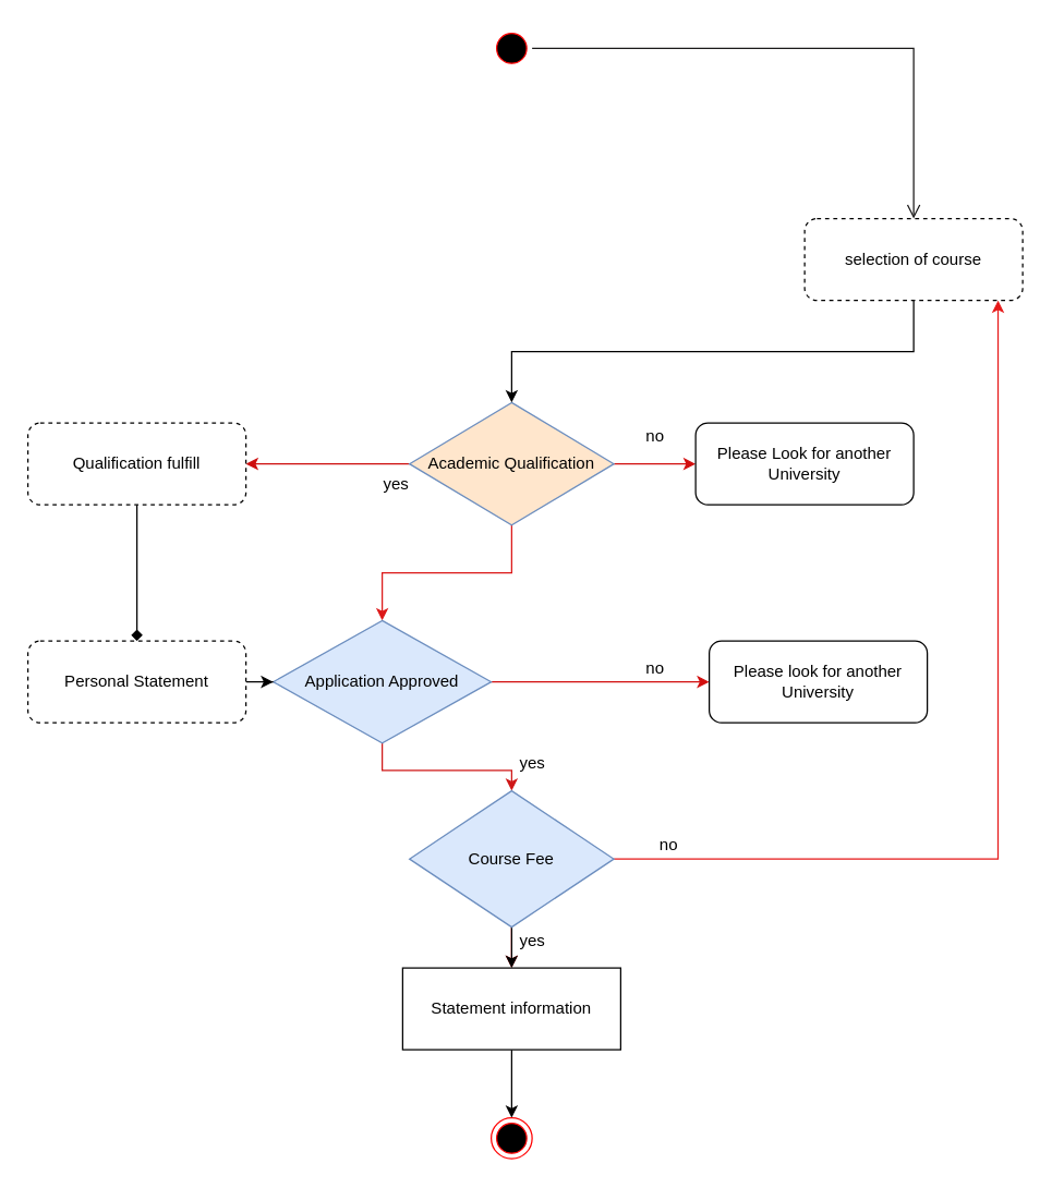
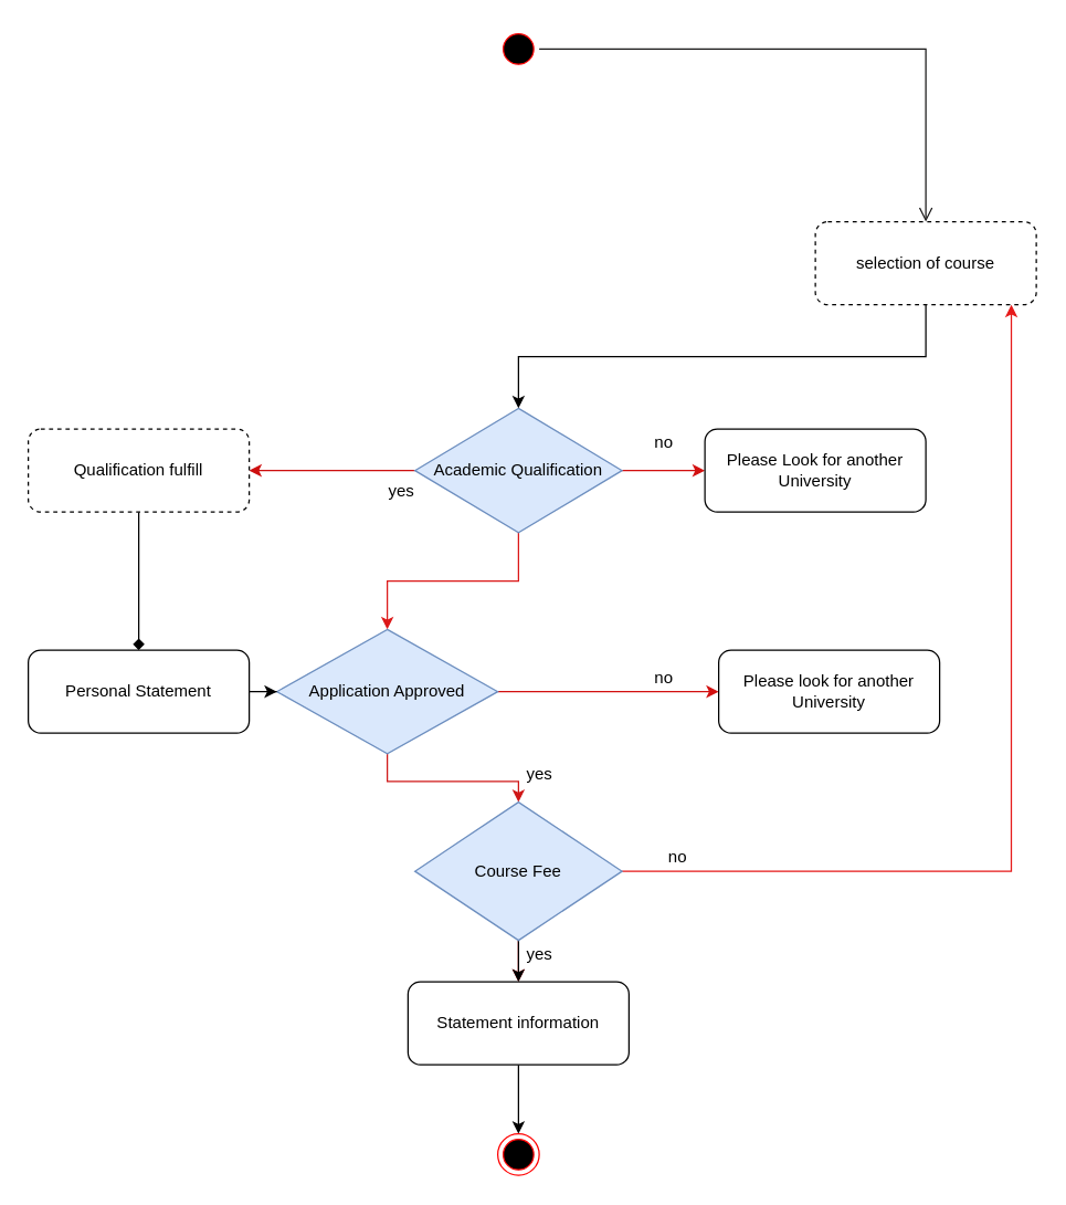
- <mxCell id="5" value="Academic Qualification" style="rhombus;whiteSpace=wrap;html=1;strokeColor=#6c8ebf;fillColor=#ffe6cc;" vertex="1" parent="1"><mxGeometry x="300" y="295" width="150" height="90" as="geometry" /></mxCell>
+ <mxCell id="5" value="Academic Qualification" style="rhombus;whiteSpace=wrap;html=1;strokeColor=#6c8ebf;fillColor=#dae8fc;" vertex="1" parent="1"><mxGeometry x="300" y="295" width="150" height="90" as="geometry" /></mxCell>
- <mxCell id="16" value="Personal Statement" style="rounded=1;whiteSpace=wrap;html=1;dashed=1;" vertex="1" parent="1"><mxGeometry x="20" y="470" width="160" height="60" as="geometry" /></mxCell>
+ <mxCell id="16" value="Personal Statement" style="rounded=1;whiteSpace=wrap;html=1;" vertex="1" parent="1"><mxGeometry x="20" y="470" width="160" height="60" as="geometry" /></mxCell>
- <mxCell id="22" value="Statement information" style="whiteSpace=wrap;html=1;rounded=0;" vertex="1" parent="1"><mxGeometry x="295" y="710" width="160" height="60" as="geometry" /></mxCell>
+ <mxCell id="22" value="Statement information" style="rounded=1;whiteSpace=wrap;html=1;" vertex="1" parent="1"><mxGeometry x="295" y="710" width="160" height="60" as="geometry" /></mxCell>
